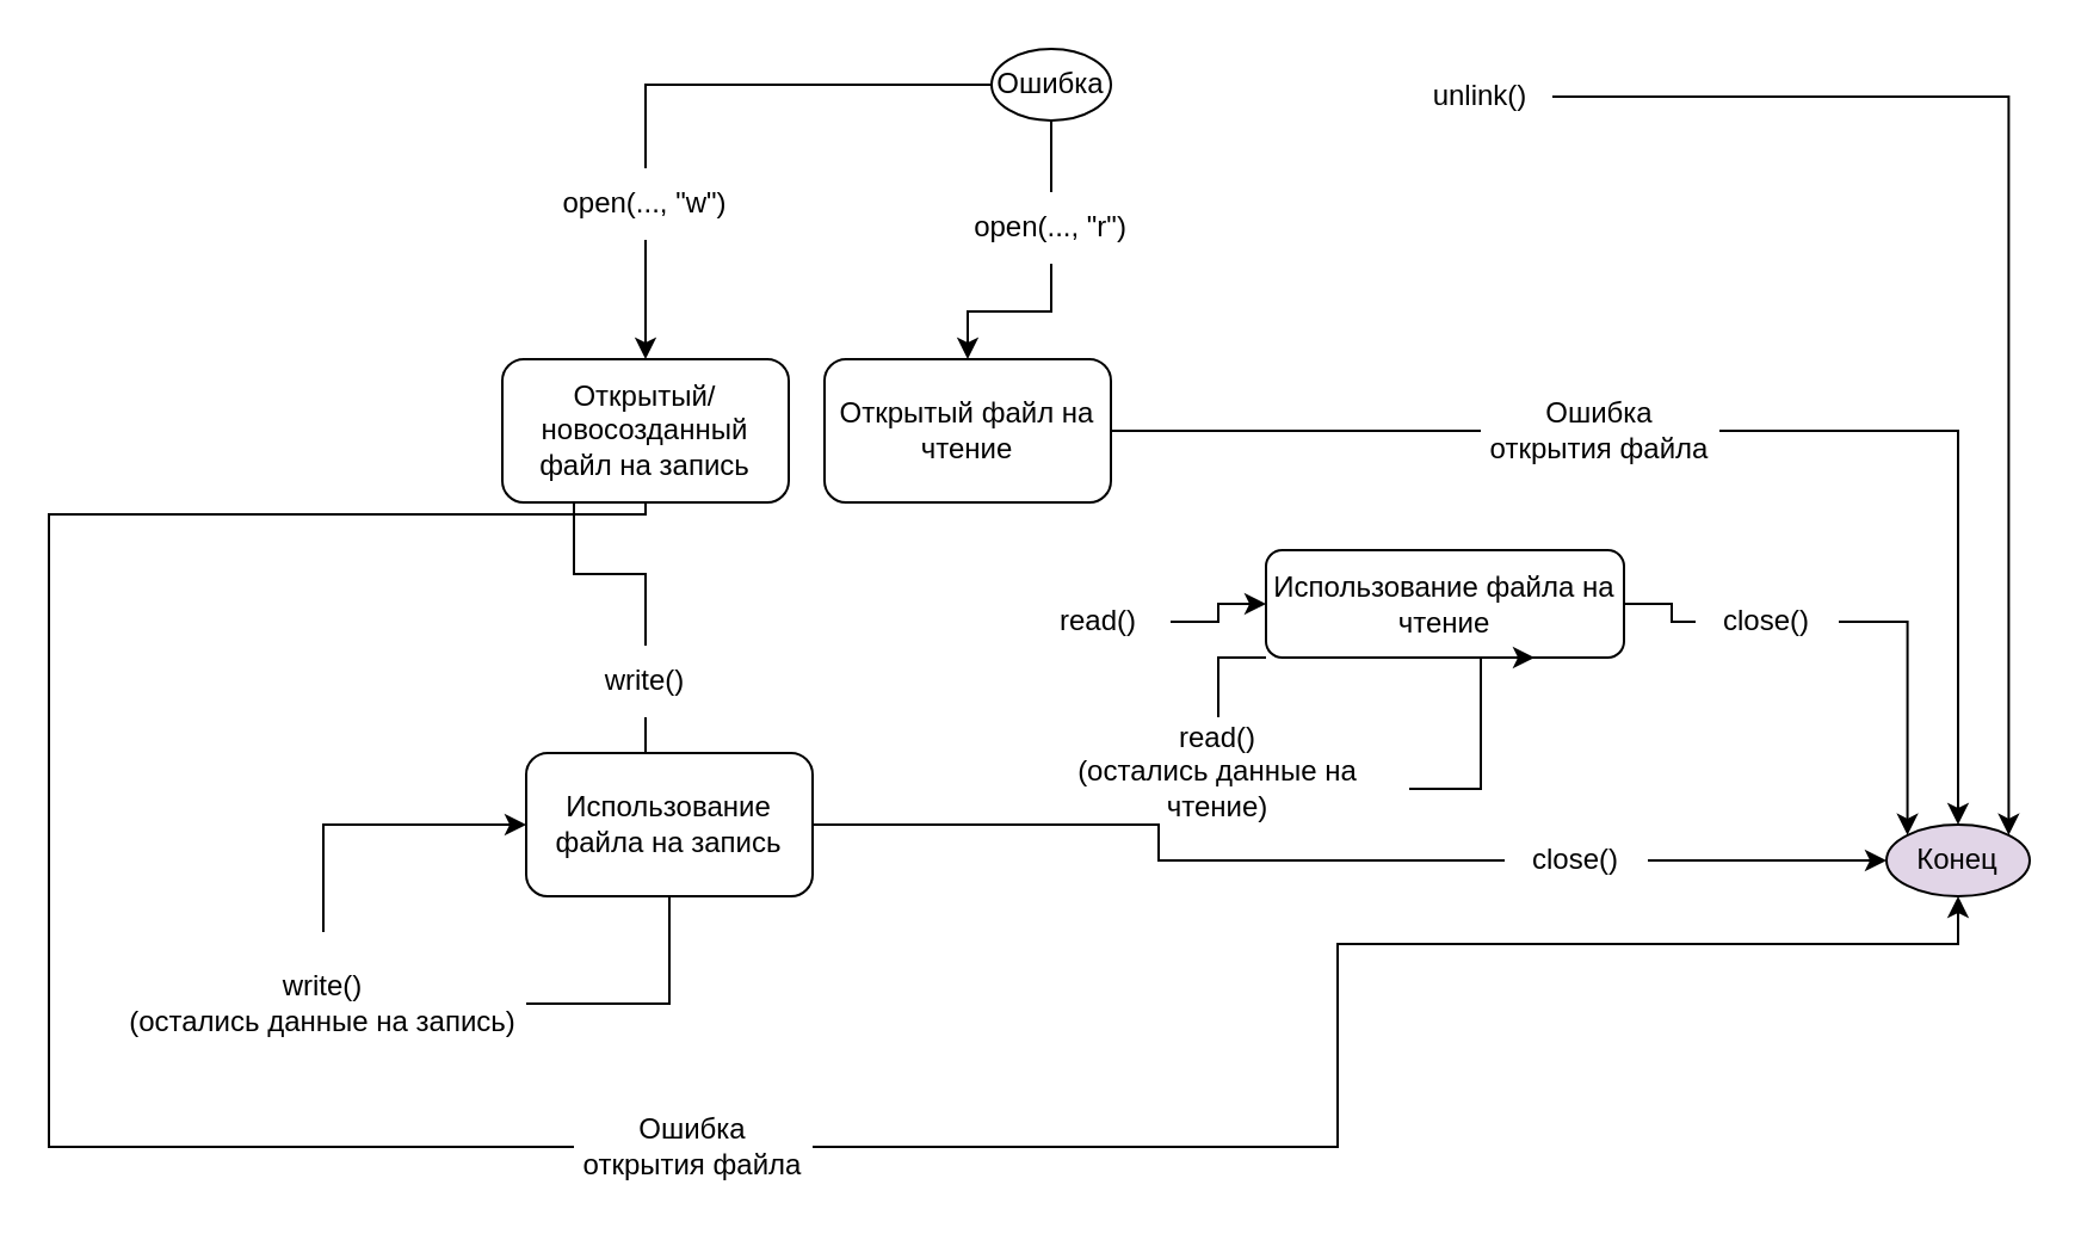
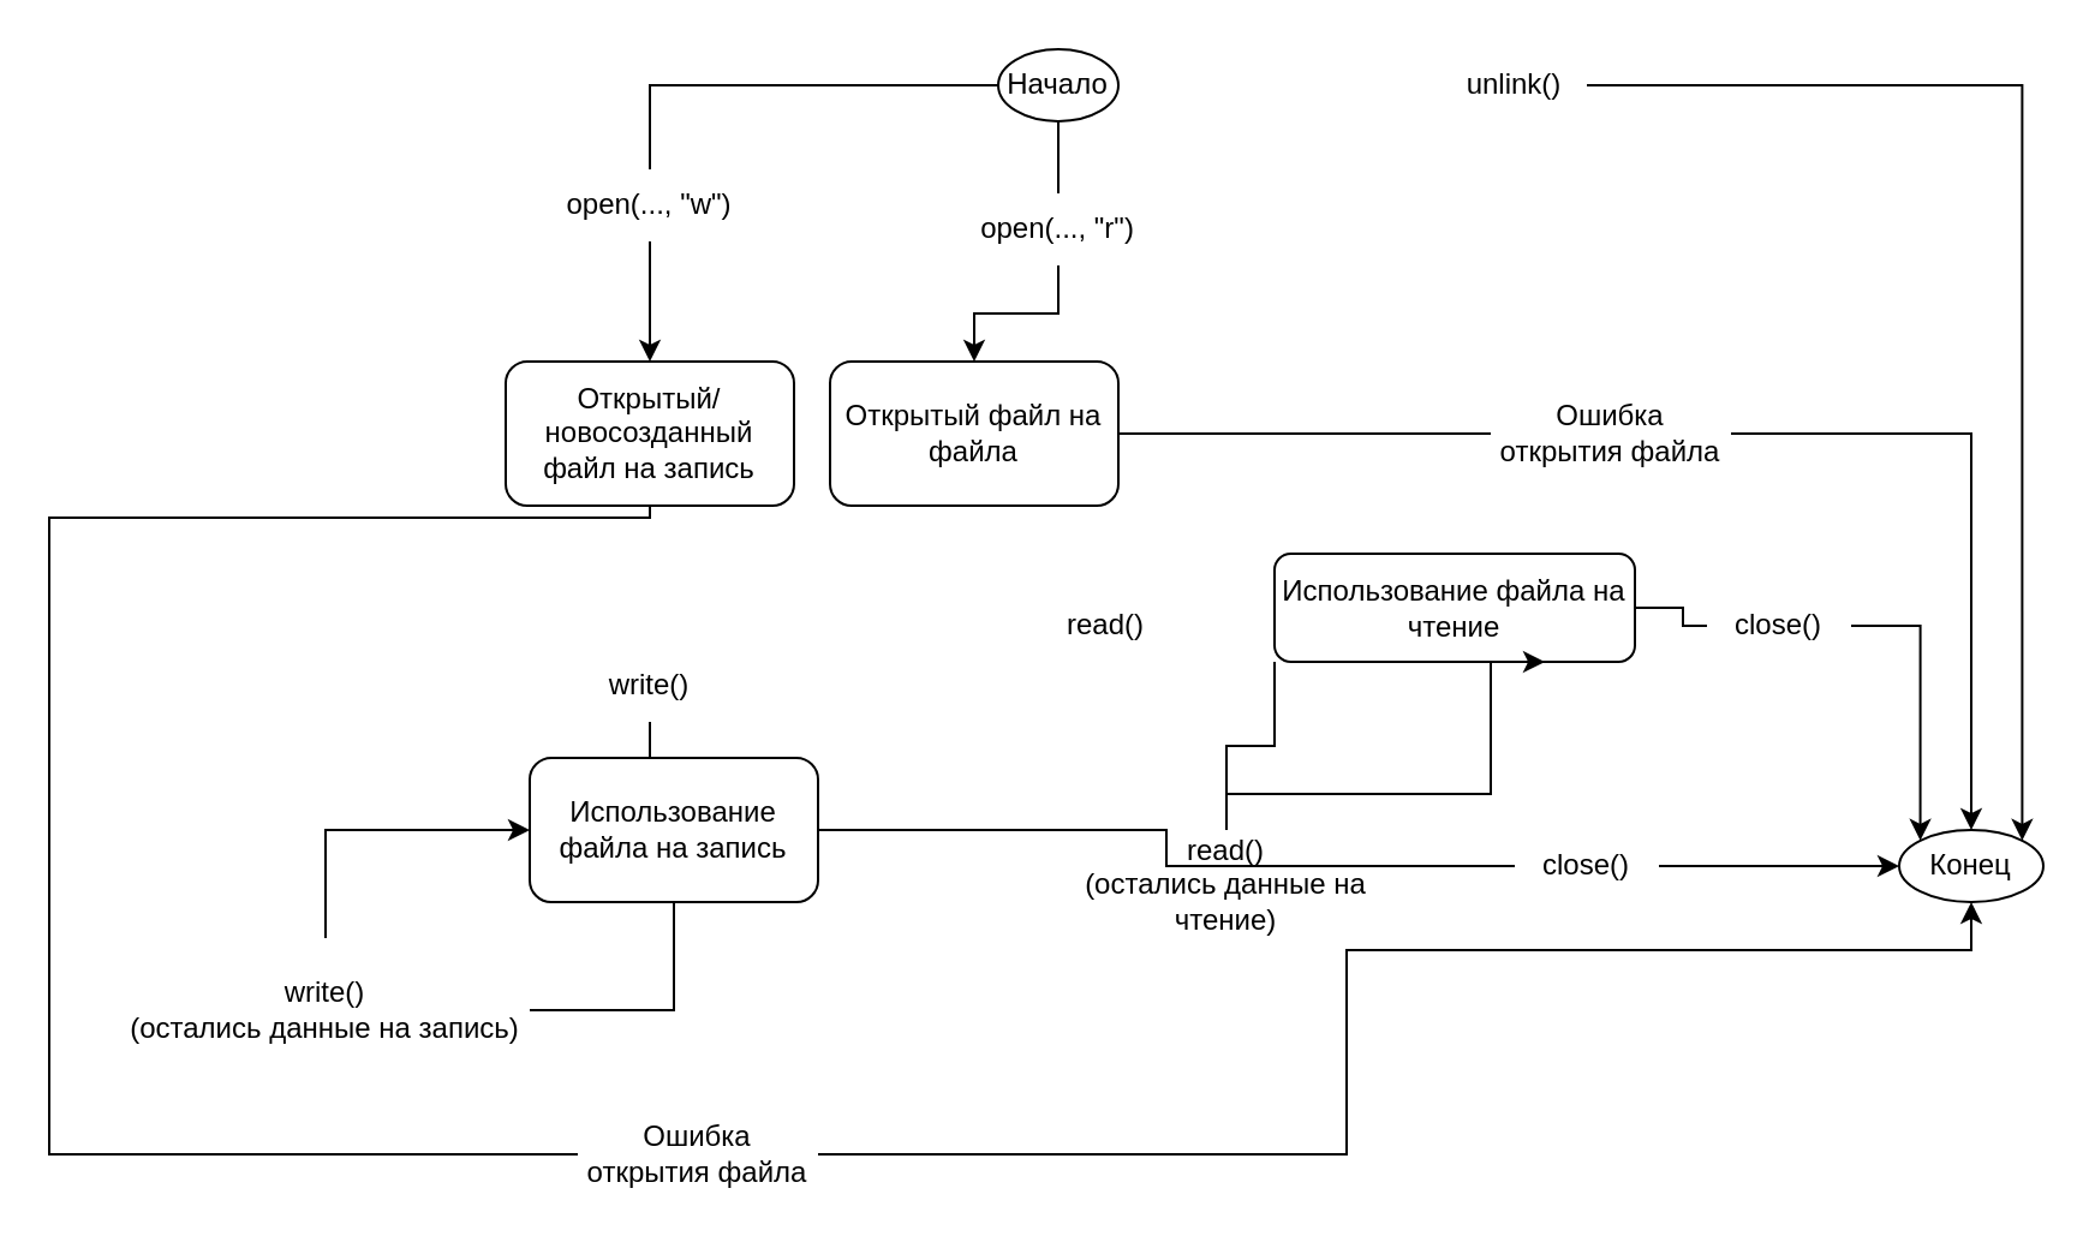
- <mxCell id="13" value="Ошибка" style="ellipse;whiteSpace=wrap;html=1;" parent="1" vertex="1"><mxGeometry x="415" y="20" width="50" height="30" as="geometry" /></mxCell>
+ <mxCell id="13" value="Начало" style="ellipse;whiteSpace=wrap;html=1;" parent="1" vertex="1"><mxGeometry x="415" y="20" width="50" height="30" as="geometry" /></mxCell>
- <mxCell id="31" value="unlink()" style="text;html=1;strokeColor=none;fillColor=none;align=center;verticalAlign=middle;whiteSpace=wrap;rounded=0;" parent="1" vertex="1"><mxGeometry x="590" y="25" width="60" height="30" as="geometry" /></mxCell>
+ <mxCell id="31" value="unlink()" style="text;html=1;strokeColor=none;fillColor=none;align=center;verticalAlign=middle;whiteSpace=wrap;rounded=0;" parent="1" vertex="1"><mxGeometry x="600" y="20" width="60" height="30" as="geometry" /></mxCell>
- <mxCell id="32" value="Открытый файл на чтение" style="rounded=1;whiteSpace=wrap;html=1;" parent="1" vertex="1"><mxGeometry x="345" y="150" width="120" height="60" as="geometry" /></mxCell>
+ <mxCell id="32" value="Открытый файл на файла" style="rounded=1;whiteSpace=wrap;html=1;" parent="1" vertex="1"><mxGeometry x="345" y="150" width="120" height="60" as="geometry" /></mxCell>
- <mxCell id="27" value="" style="edgeStyle=orthogonalEdgeStyle;rounded=0;orthogonalLoop=1;jettySize=auto;html=1;entryX=0.5;entryY=0;entryDx=0;entryDy=0;endArrow=none;exitX=0.25;exitY=1;exitDx=0;exitDy=0;" parent="1" source="6" target="26" edge="1"><mxGeometry relative="1" as="geometry"><mxPoint x="440" y="240" as="sourcePoint" /><mxPoint x="440" y="330" as="targetPoint" /></mxGeometry></mxCell>
- <mxCell id="4" style="edgeStyle=orthogonalEdgeStyle;rounded=0;orthogonalLoop=1;jettySize=auto;html=1;exitX=1;exitY=0.5;exitDx=0;exitDy=0;entryX=0;entryY=0.5;entryDx=0;entryDy=0;endArrow=classic;endFill=1;startArrow=none;" parent="1" source="28" target="23" edge="1"><mxGeometry relative="1" as="geometry" /></mxCell>
- <mxCell id="36" value="read()&lt;br&gt;(остались данные на чтение)" style="text;html=1;strokeColor=none;fillColor=none;align=center;verticalAlign=middle;whiteSpace=wrap;rounded=0;" parent="1" vertex="1"><mxGeometry x="430" y="300" width="160" height="45" as="geometry" /></mxCell>
+ <mxCell id="36" value="read()&lt;br&gt;(остались данные на чтение)" style="text;html=1;strokeColor=none;fillColor=none;align=center;verticalAlign=middle;whiteSpace=wrap;rounded=0;" parent="1" vertex="1"><mxGeometry x="430" y="345" width="160" height="45" as="geometry" /></mxCell>
- <mxCell id="14" value="Конец" style="ellipse;whiteSpace=wrap;html=1;fillColor=#e1d5e7;" parent="1" vertex="1"><mxGeometry x="790" y="345" width="60" height="30" as="geometry" /></mxCell>
+ <mxCell id="14" value="Конец" style="ellipse;whiteSpace=wrap;html=1;" parent="1" vertex="1"><mxGeometry x="790" y="345" width="60" height="30" as="geometry" /></mxCell>
